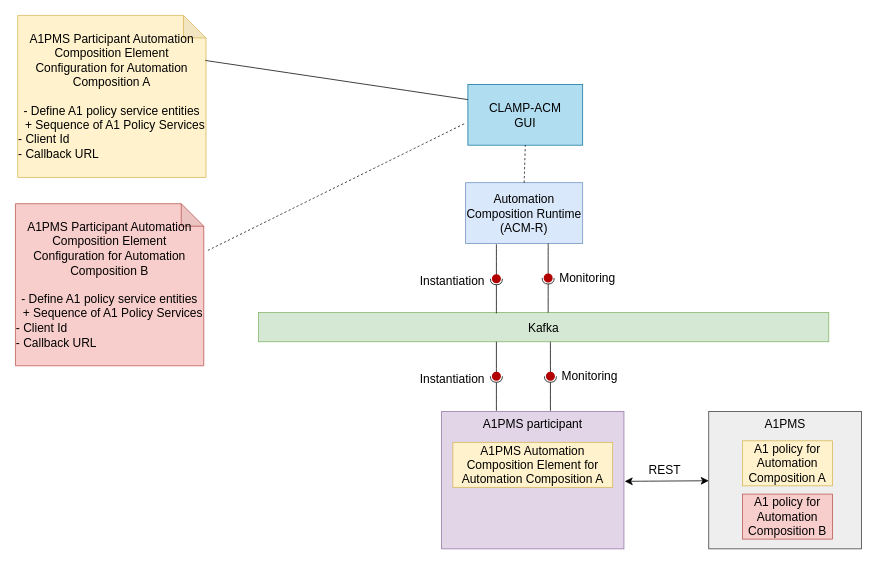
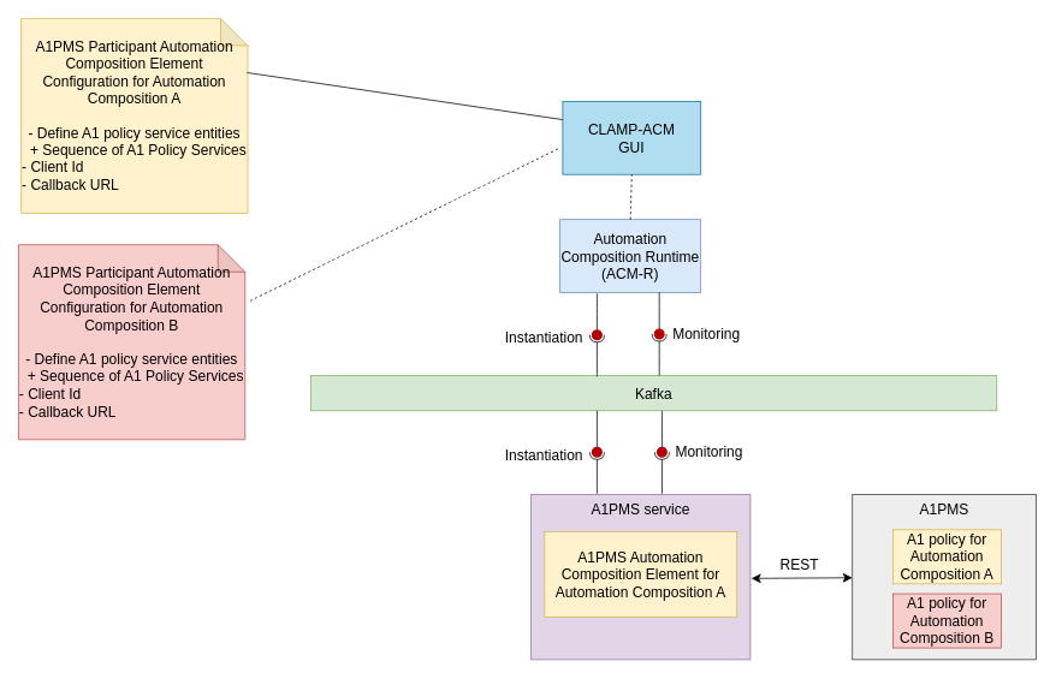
- <mxCell id="5" value="A1PMS participant" style="rounded=0;whiteSpace=wrap;html=1;fontSize=16;fillColor=#e1d5e7;strokeColor=#9673a6;verticalAlign=top;" parent="1" vertex="1"><mxGeometry x="588" y="548" width="243" height="183" as="geometry" /></mxCell>
+ <mxCell id="5" value="A1PMS service" style="rounded=0;whiteSpace=wrap;html=1;fontSize=16;fillColor=#e1d5e7;strokeColor=#9673a6;verticalAlign=top;" parent="1" vertex="1"><mxGeometry x="588" y="548" width="243" height="183" as="geometry" /></mxCell>
- <mxCell id="14" value="A1PMS Automation Composition Element for Automation Composition A" style="rounded=0;whiteSpace=wrap;html=1;fontSize=16;fillColor=#fff2cc;strokeColor=#d6b656;" parent="1" vertex="1"><mxGeometry x="603" y="589" width="213" height="60" as="geometry" /></mxCell>
+ <mxCell id="14" value="A1PMS Automation Composition Element for Automation Composition A" style="rounded=0;whiteSpace=wrap;html=1;fontSize=16;fillColor=#fff2cc;strokeColor=#d6b656;" parent="1" vertex="1"><mxGeometry x="603" y="589" width="213" height="95" as="geometry" /></mxCell>
